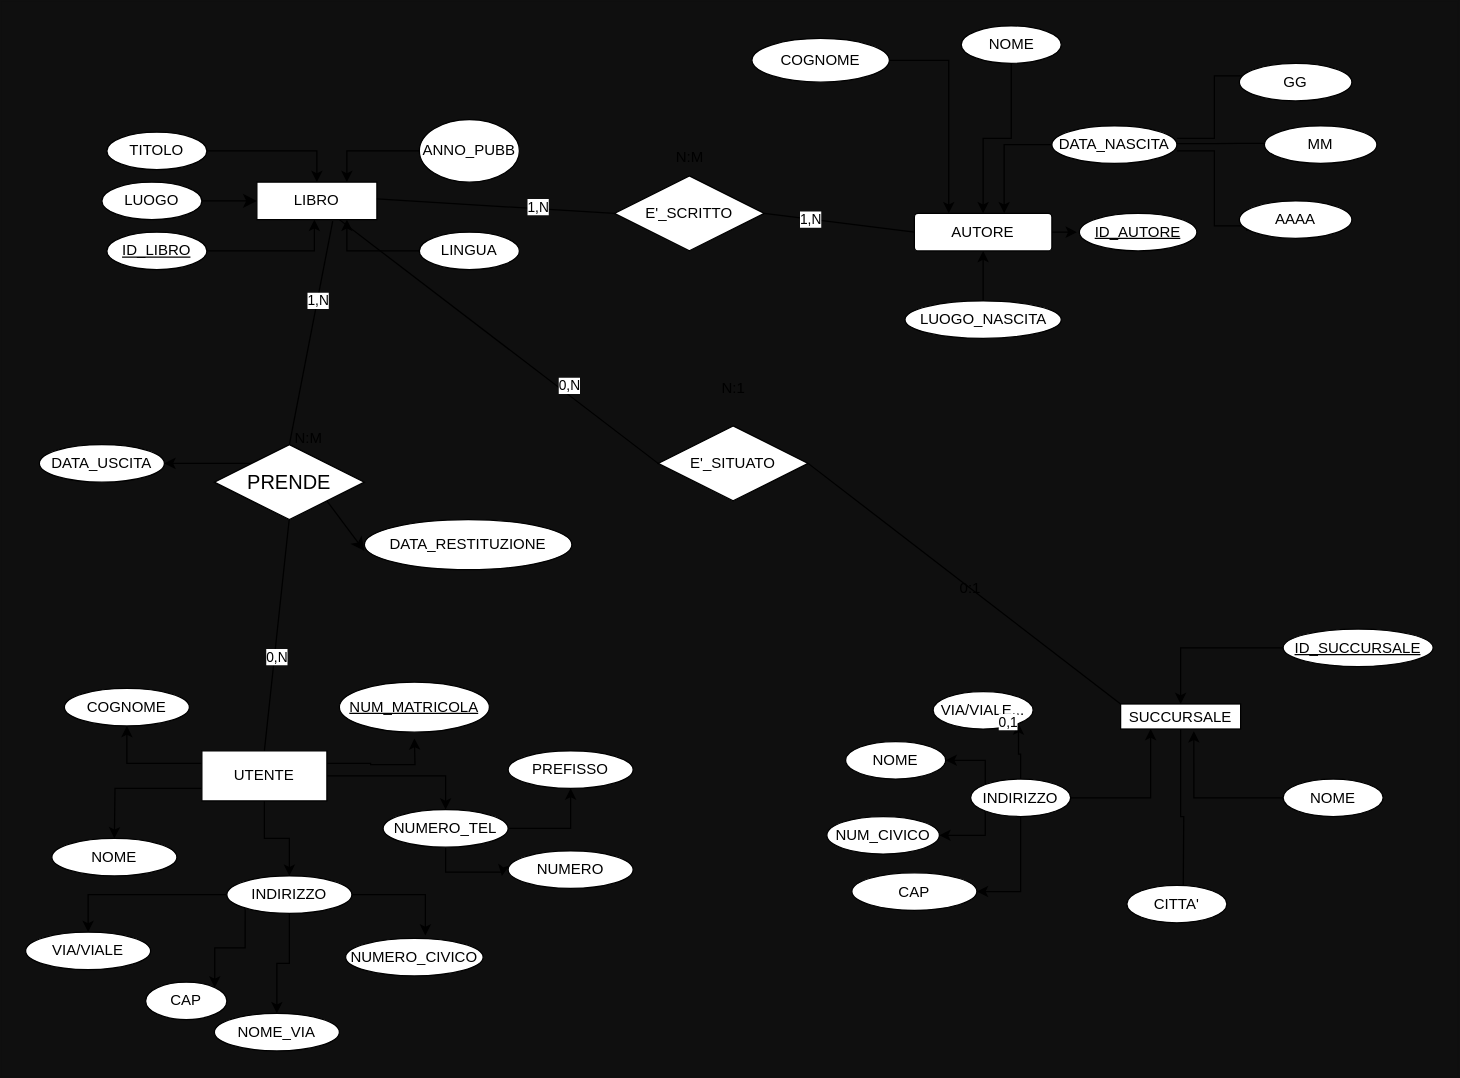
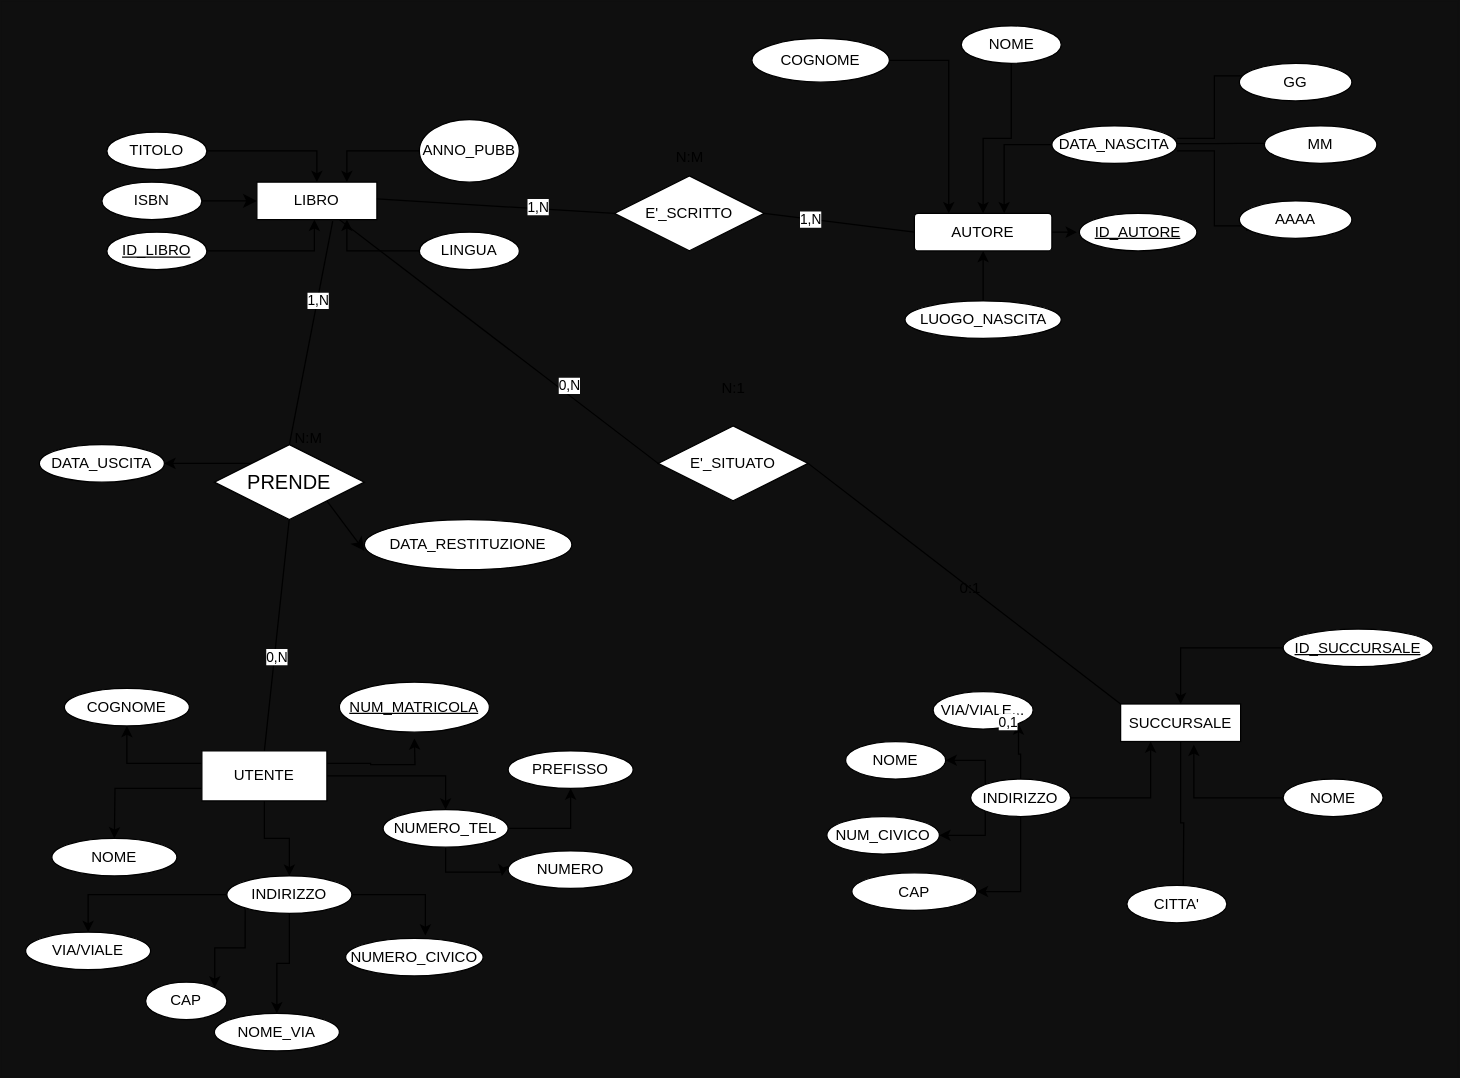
- <mxCell id="85" value="LUOGO" style="ellipse;whiteSpace=wrap;html=1;align=center;" vertex="1" parent="1"><mxGeometry x="81" y="145" width="80" height="30" as="geometry" /></mxCell>
+ <mxCell id="85" value="ISBN" style="ellipse;whiteSpace=wrap;html=1;align=center;" vertex="1" parent="1"><mxGeometry x="81" y="145" width="80" height="30" as="geometry" /></mxCell>
- <mxCell id="26" value="SUCCURSALE" style="whiteSpace=wrap;html=1;align=center;" vertex="1" parent="1"><mxGeometry x="896" y="562.5" width="96" height="20" as="geometry" /></mxCell>
+ <mxCell id="26" value="SUCCURSALE" style="whiteSpace=wrap;html=1;align=center;" vertex="1" parent="1"><mxGeometry x="896" y="562.5" width="96" height="30" as="geometry" /></mxCell>
